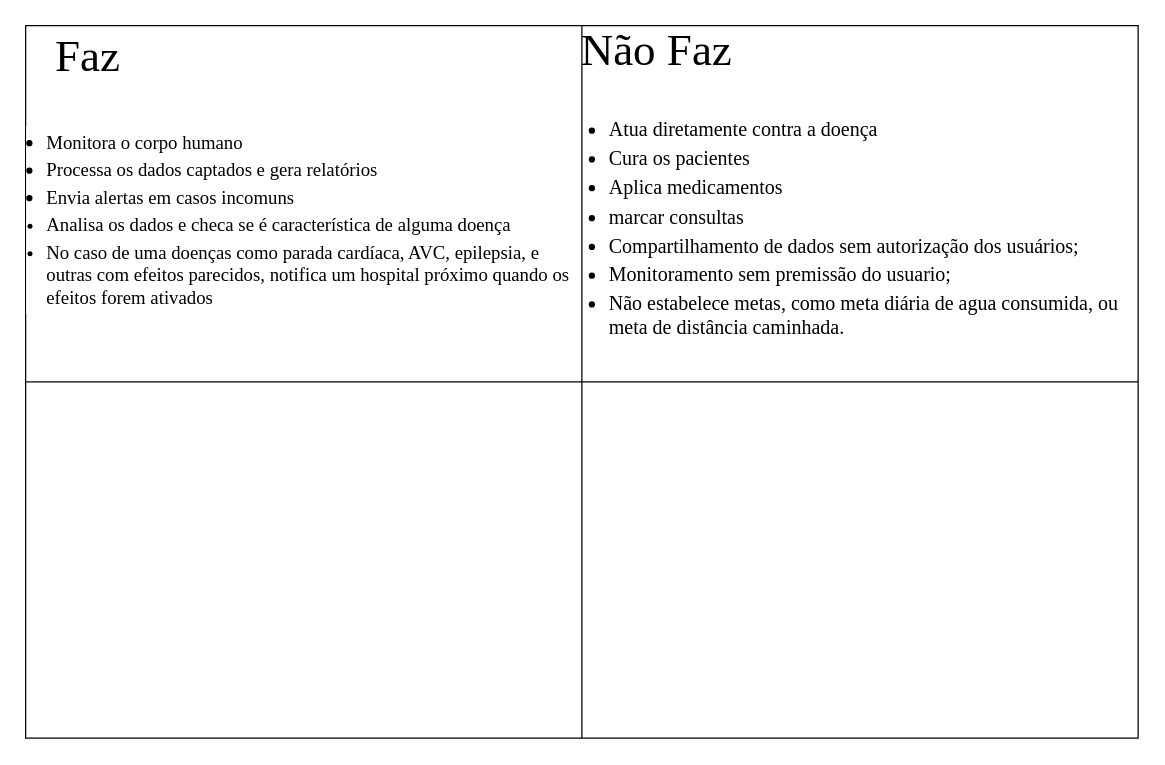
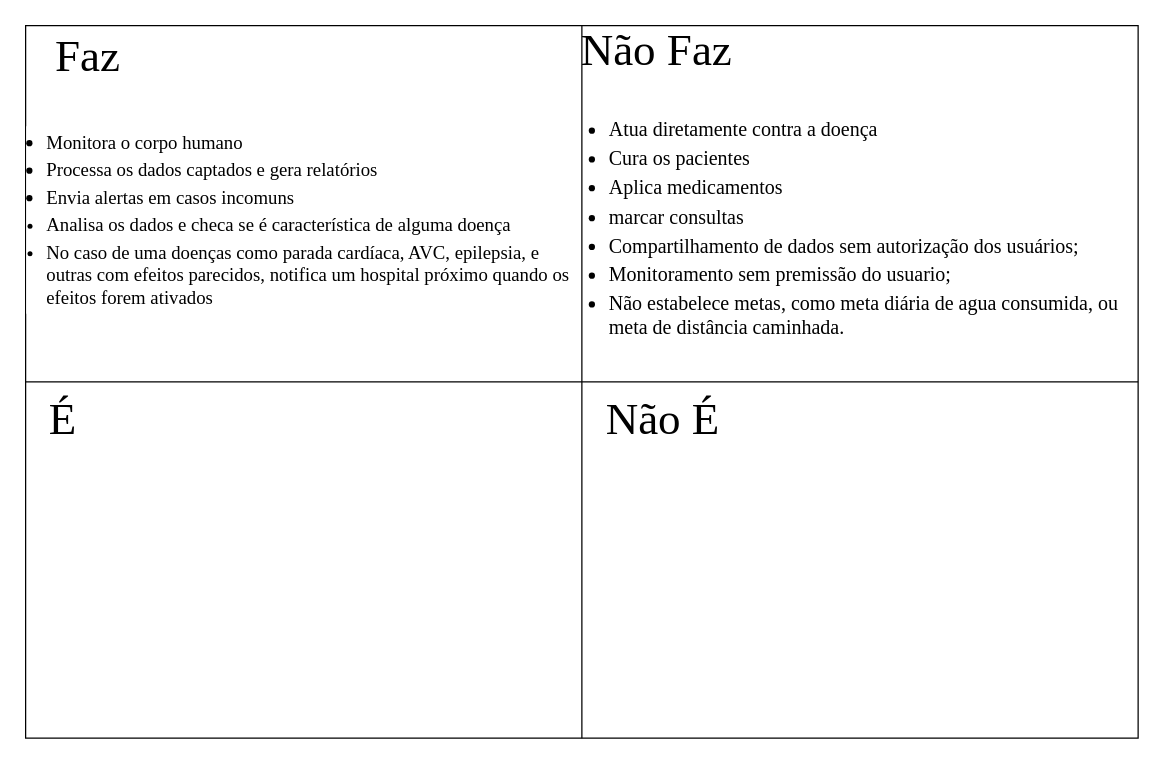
+ <mxCell id="3" value="&lt;font style=&quot;font-size: 36px;&quot;&gt;É&lt;/font&gt;" style="text;html=1;align=center;verticalAlign=middle;whiteSpace=wrap;rounded=0;fontFamily=Kalam;fontSource=https%3A%2F%2Ffonts.googleapis.com%2Fcss%3Ffamily%3DKalam;" vertex="1" parent="1"><mxGeometry x="20" y="320" width="60" height="30" as="geometry" /></mxCell>
+ <mxCell id="8" value="&lt;font style=&quot;font-size: 36px;&quot;&gt;Não É&lt;br&gt;&lt;/font&gt;" style="text;html=1;align=center;verticalAlign=middle;whiteSpace=wrap;rounded=0;fontFamily=Kalam;fontSource=https%3A%2F%2Ffonts.googleapis.com%2Fcss%3Ffamily%3DKalam;" vertex="1" parent="1"><mxGeometry x="460" y="320" width="140" height="30" as="geometry" /></mxCell>
